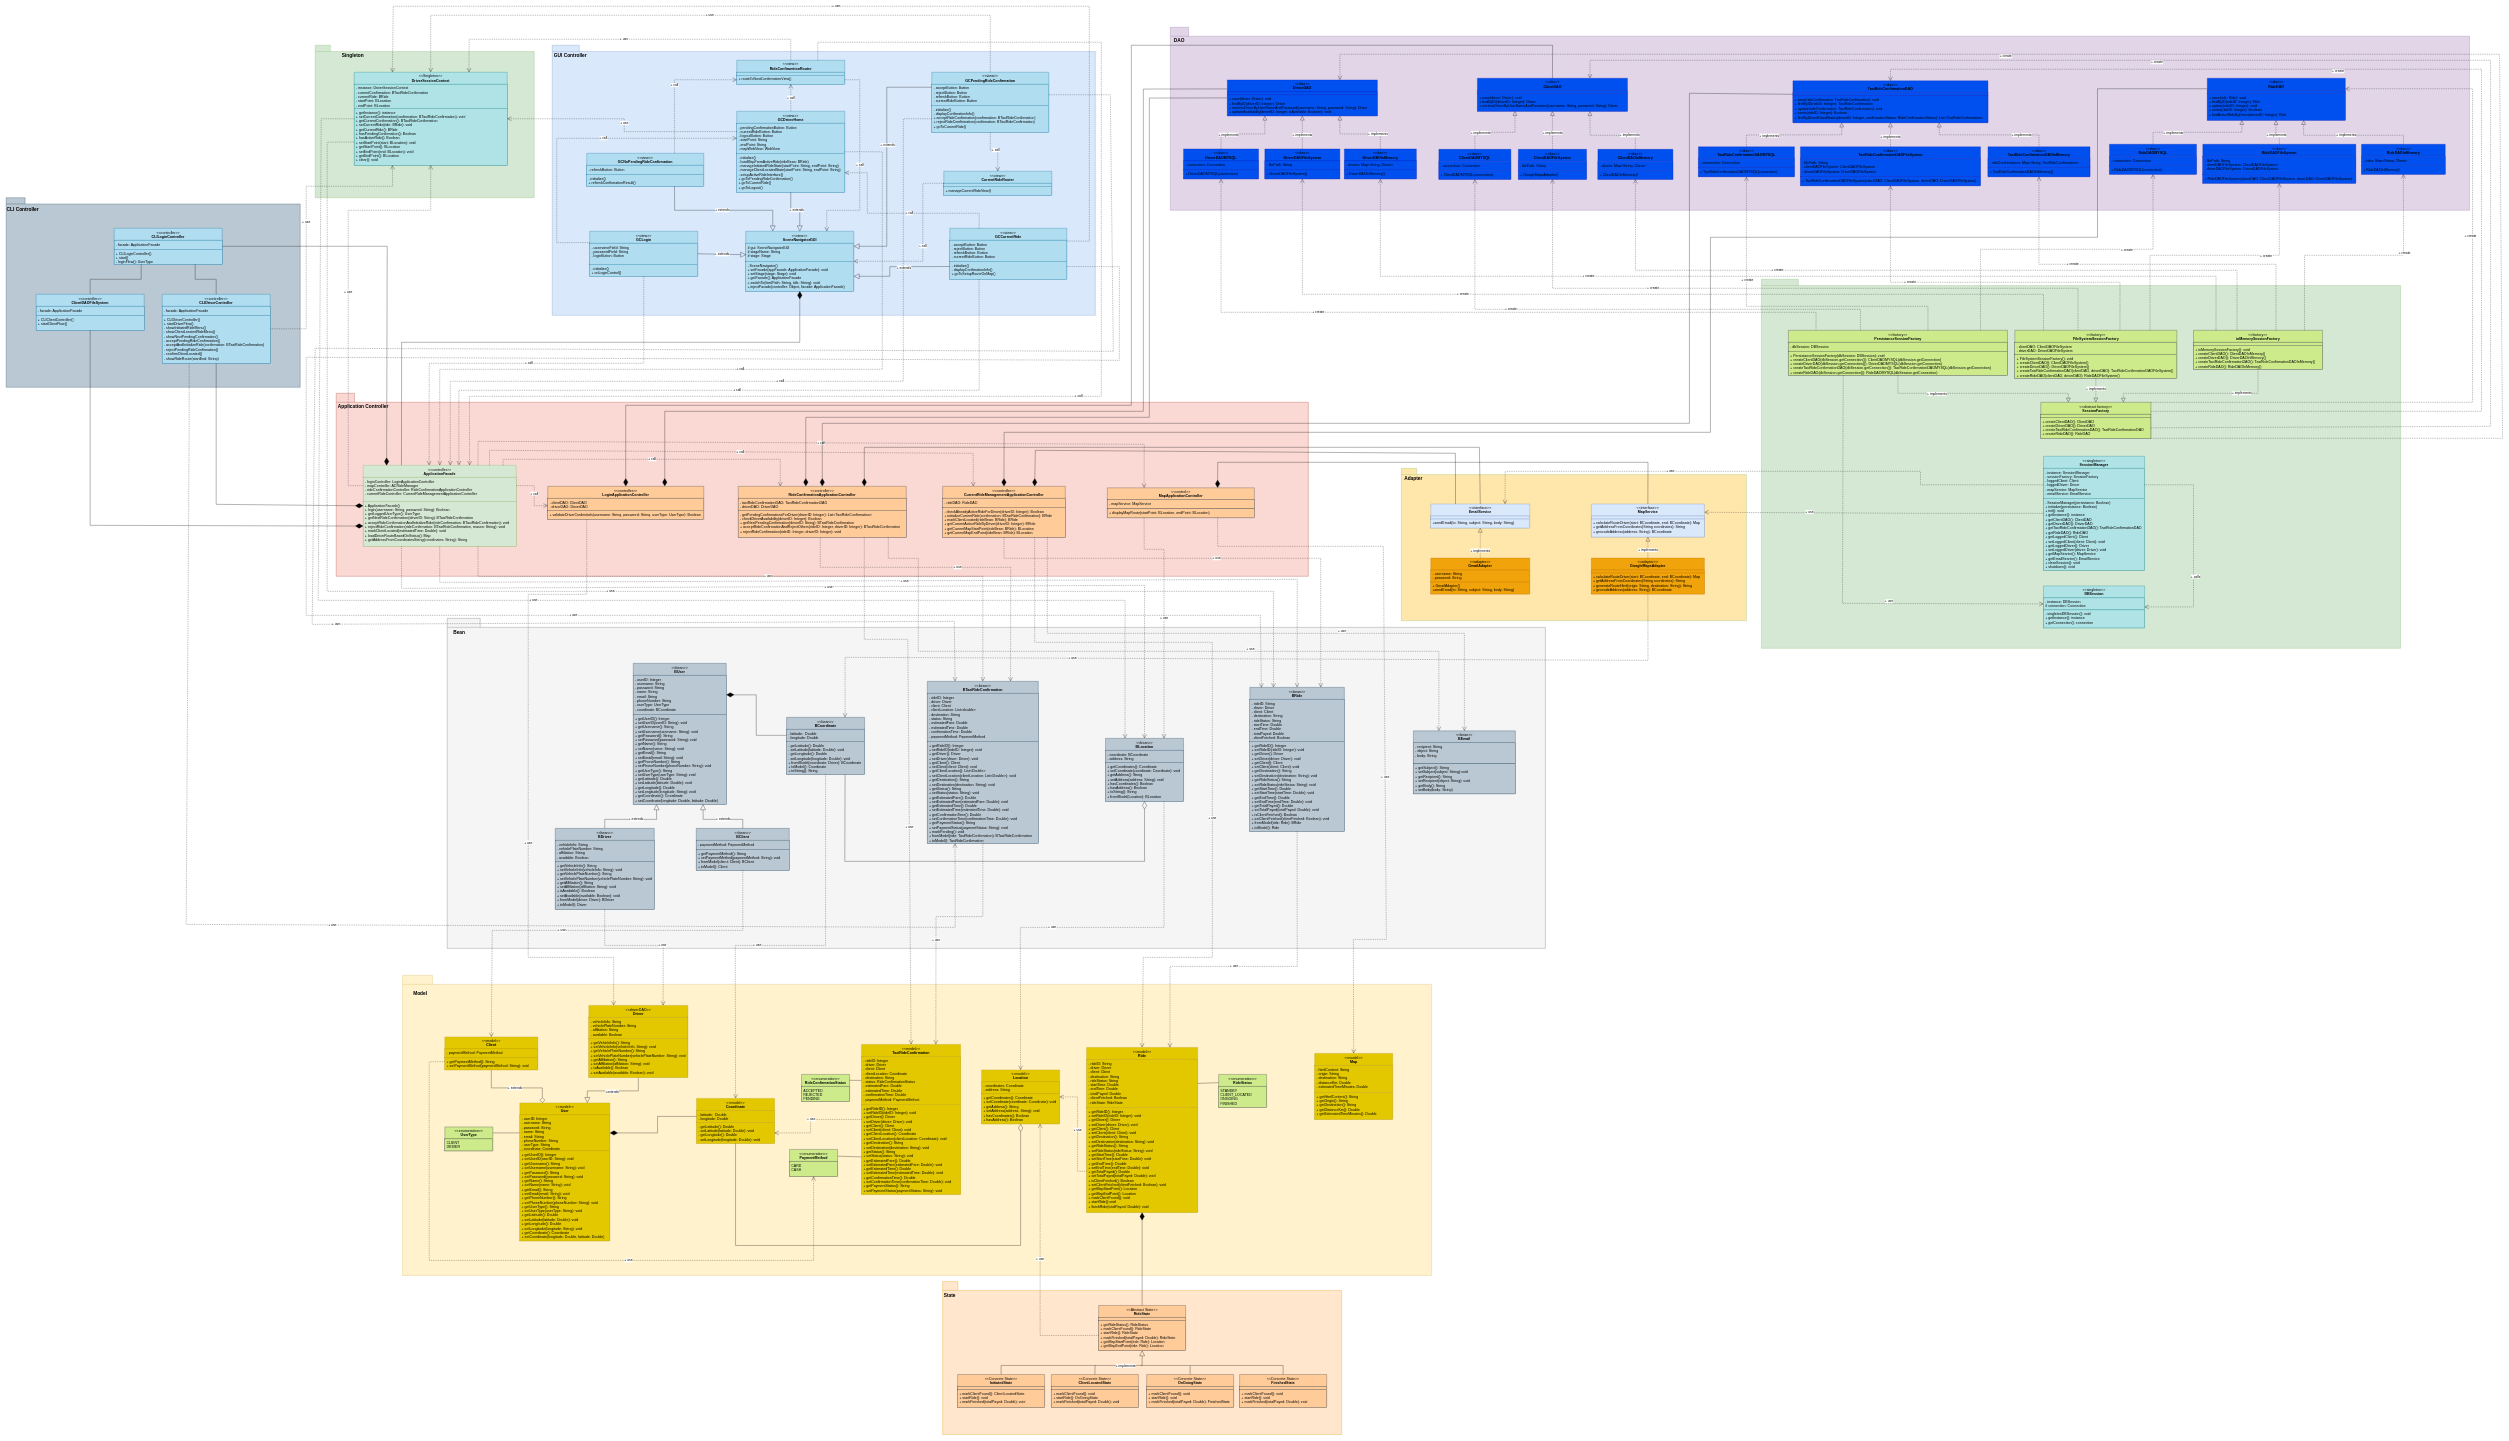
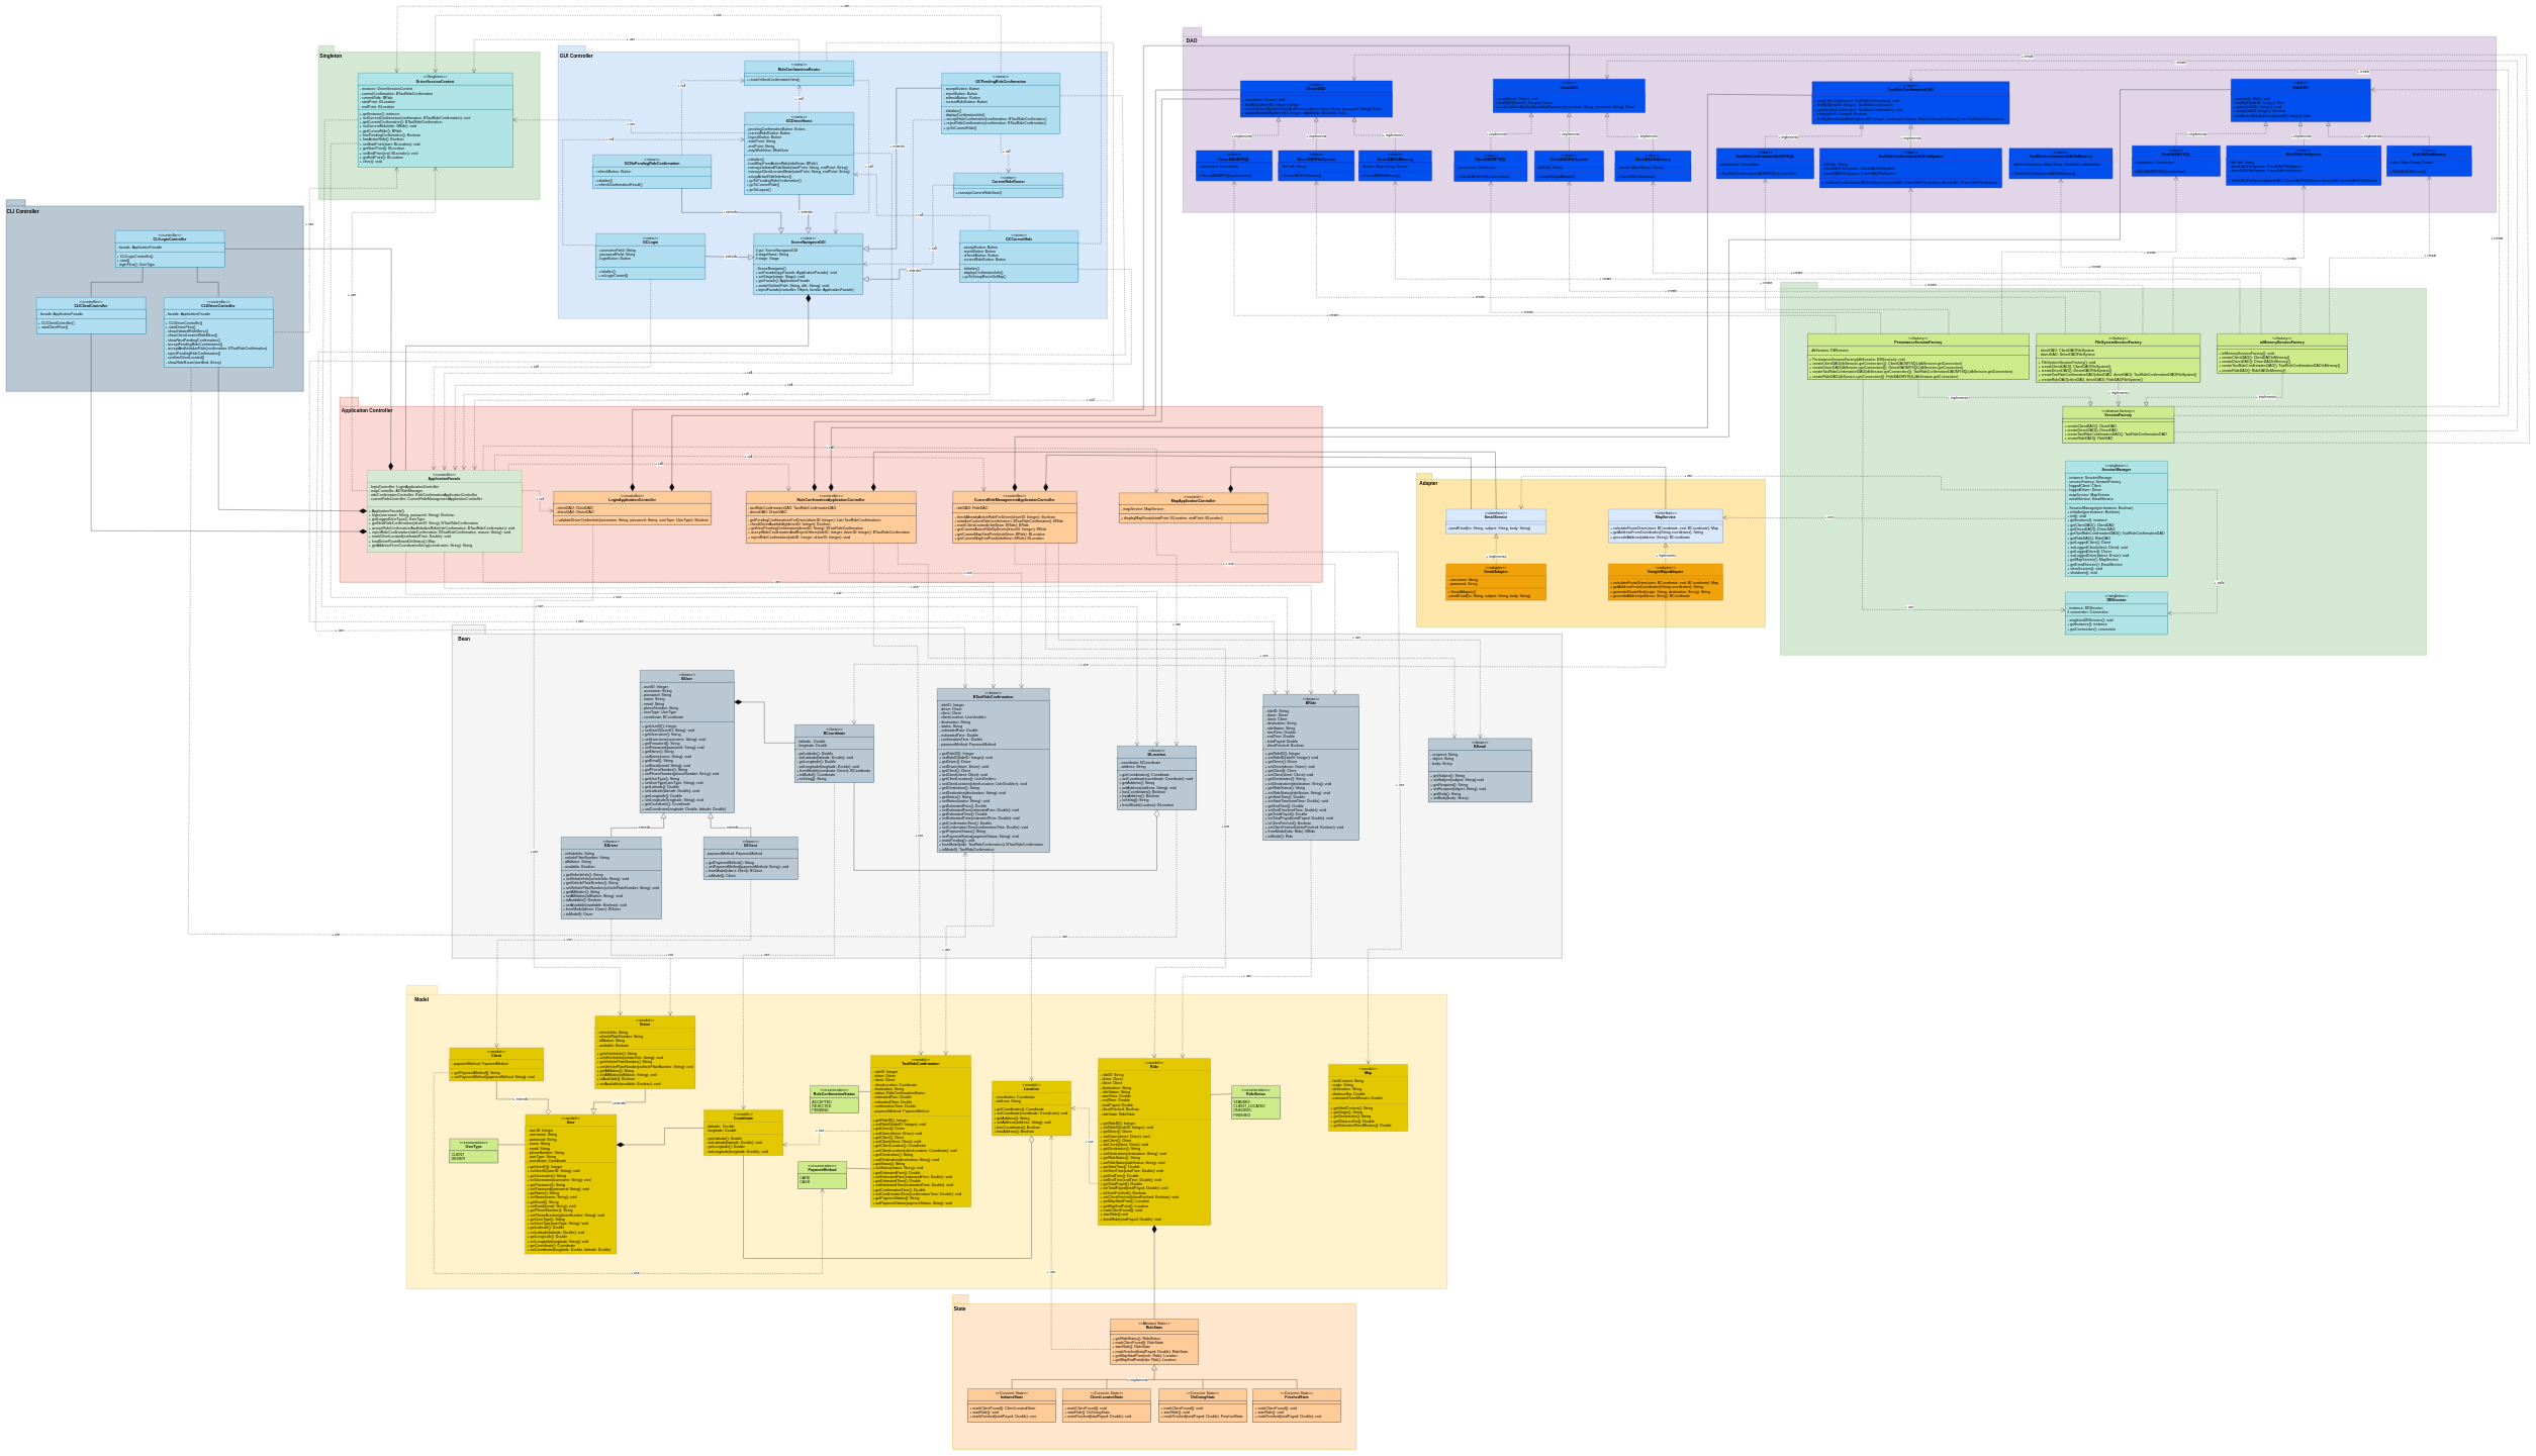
- <mxCell id="329" value="Singleton" style="text;align=center;fontStyle=1;verticalAlign=middle;spacingLeft=3;spacingRight=3;strokeColor=none;rotatable=0;points=[[0,0.5],[1,0.5]];portConstraint=eastwest;html=1;fontSize=16;" parent="1" vertex="1"><mxGeometry x="1135" y="170" width="80" height="26" as="geometry" /></mxCell>
+ <mxCell id="329" value="Singleton" style="text;align=center;fontStyle=1;verticalAlign=middle;spacingLeft=3;spacingRight=3;strokeColor=none;rotatable=0;points=[[0,0.5],[1,0.5]];portConstraint=eastwest;html=1;fontSize=16;" parent="1" vertex="1"><mxGeometry x="1050" y="170" width="80" height="26" as="geometry" /></mxCell>
- <mxCell id="238" value="+ implements" style="endArrow=block;endSize=12;endFill=0;dashed=1;html=1;rounded=0;exitX=0.5;exitY=0;exitDx=0;exitDy=0;entryX=0.75;entryY=1;entryDx=0;entryDy=0;fontColor=#000000;" parent="1" source="192" target="183" edge="1"><mxGeometry x="-0.522" width="160" relative="1" as="geometry"><mxPoint x="6942" y="498.5" as="sourcePoint" /><mxPoint x="6371" y="398.5" as="targetPoint" /><Array as="points"><mxPoint x="6795" y="449" /><mxPoint x="6463" y="448.5" /></Array><mxPoint as="offset" /></mxGeometry></mxCell>
- <mxCell id="335" value="&lt;span style=&quot;font-weight: normal;&quot;&gt;&amp;lt;&amp;lt;controller&amp;gt;&amp;gt;&lt;/span&gt;&lt;div&gt;ClientDAOFileSystem&lt;/div&gt;" style="swimlane;fontStyle=1;align=center;verticalAlign=top;childLayout=stackLayout;horizontal=1;startSize=40;horizontalStack=0;resizeParent=1;resizeParentMax=0;resizeLast=0;collapsible=1;marginBottom=0;whiteSpace=wrap;html=1;fillColor=#b1ddf0;strokeColor=#10739e;" parent="1" vertex="1"><mxGeometry x="120" y="980" width="360" height="120" as="geometry" /></mxCell>
+ <mxCell id="335" value="&lt;span style=&quot;font-weight: normal;&quot;&gt;&amp;lt;&amp;lt;controller&amp;gt;&amp;gt;&lt;/span&gt;&lt;div&gt;CLIClientController&lt;/div&gt;" style="swimlane;fontStyle=1;align=center;verticalAlign=top;childLayout=stackLayout;horizontal=1;startSize=40;horizontalStack=0;resizeParent=1;resizeParentMax=0;resizeLast=0;collapsible=1;marginBottom=0;whiteSpace=wrap;html=1;fillColor=#b1ddf0;strokeColor=#10739e;" parent="1" vertex="1"><mxGeometry x="120" y="980" width="360" height="120" as="geometry" /></mxCell>
- <mxCell id="212" value="&lt;font style=&quot;font-size: 16px;&quot;&gt;Model&lt;/font&gt;" style="text;html=1;align=center;verticalAlign=middle;whiteSpace=wrap;rounded=0;fontStyle=1" parent="1" vertex="1"><mxGeometry x="1370" y="3295" width="60" height="30" as="geometry" /></mxCell>
+ <mxCell id="212" value="&lt;font style=&quot;font-size: 16px;&quot;&gt;Model&lt;/font&gt;" style="text;html=1;align=center;verticalAlign=middle;whiteSpace=wrap;rounded=0;fontStyle=1" parent="1" vertex="1"><mxGeometry x="1360" y="3280" width="60" height="30" as="geometry" /></mxCell>
- <mxCell id="129" value="&lt;span style=&quot;font-weight: normal;&quot;&gt;&amp;lt;&amp;lt;driverDAO&amp;gt;&amp;gt;&lt;/span&gt;&lt;div&gt;Driver&lt;/div&gt;" style="swimlane;fontStyle=1;align=center;verticalAlign=top;childLayout=stackLayout;horizontal=1;startSize=40;horizontalStack=0;resizeParent=1;resizeParentMax=0;resizeLast=0;collapsible=1;marginBottom=0;whiteSpace=wrap;html=1;fillColor=#e3c800;strokeColor=#B09500;" parent="1" vertex="1"><mxGeometry x="1962" y="3350" width="330" height="240" as="geometry" /></mxCell>
+ <mxCell id="129" value="&lt;span style=&quot;font-weight: normal;&quot;&gt;&amp;lt;&amp;lt;model&amp;gt;&amp;gt;&lt;/span&gt;&lt;div&gt;Driver&lt;/div&gt;" style="swimlane;fontStyle=1;align=center;verticalAlign=top;childLayout=stackLayout;horizontal=1;startSize=40;horizontalStack=0;resizeParent=1;resizeParentMax=0;resizeLast=0;collapsible=1;marginBottom=0;whiteSpace=wrap;html=1;fillColor=#e3c800;strokeColor=#B09500;" parent="1" vertex="1"><mxGeometry x="1962" y="3350" width="330" height="240" as="geometry" /></mxCell>
